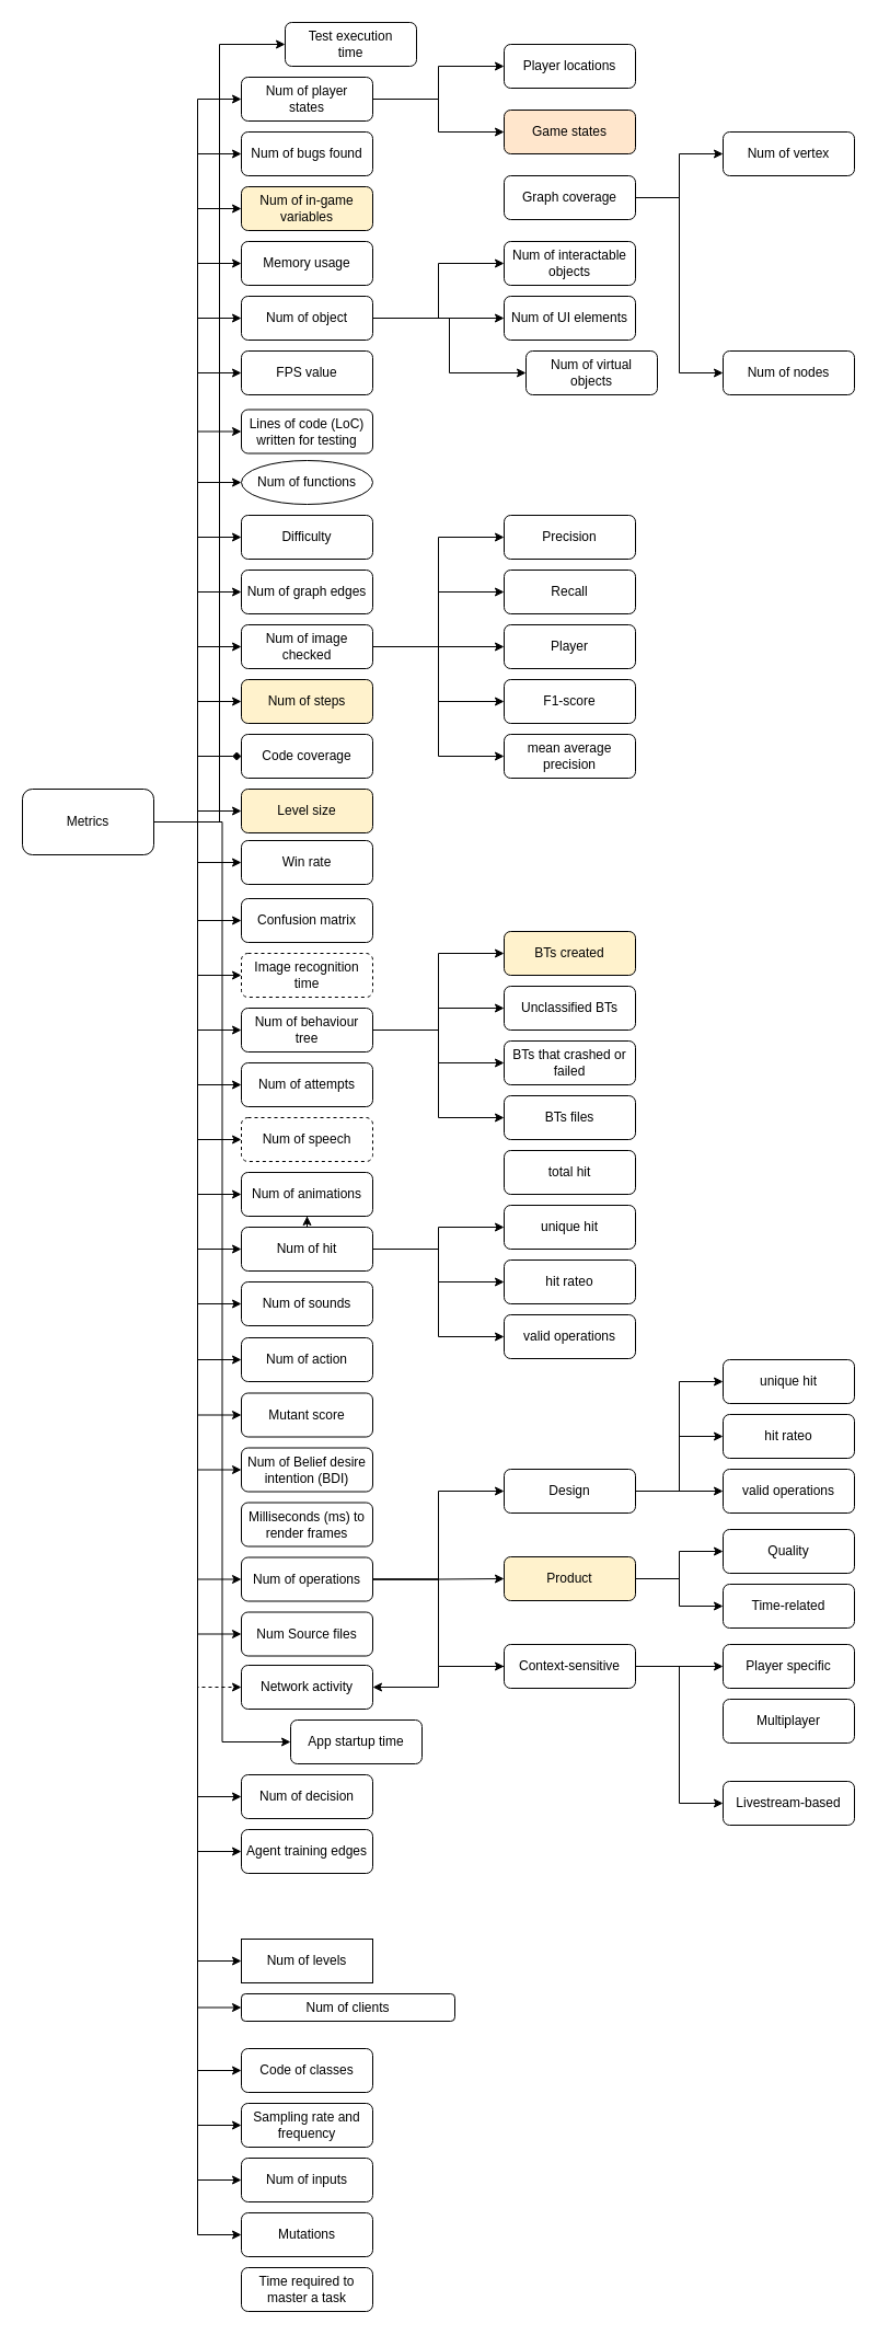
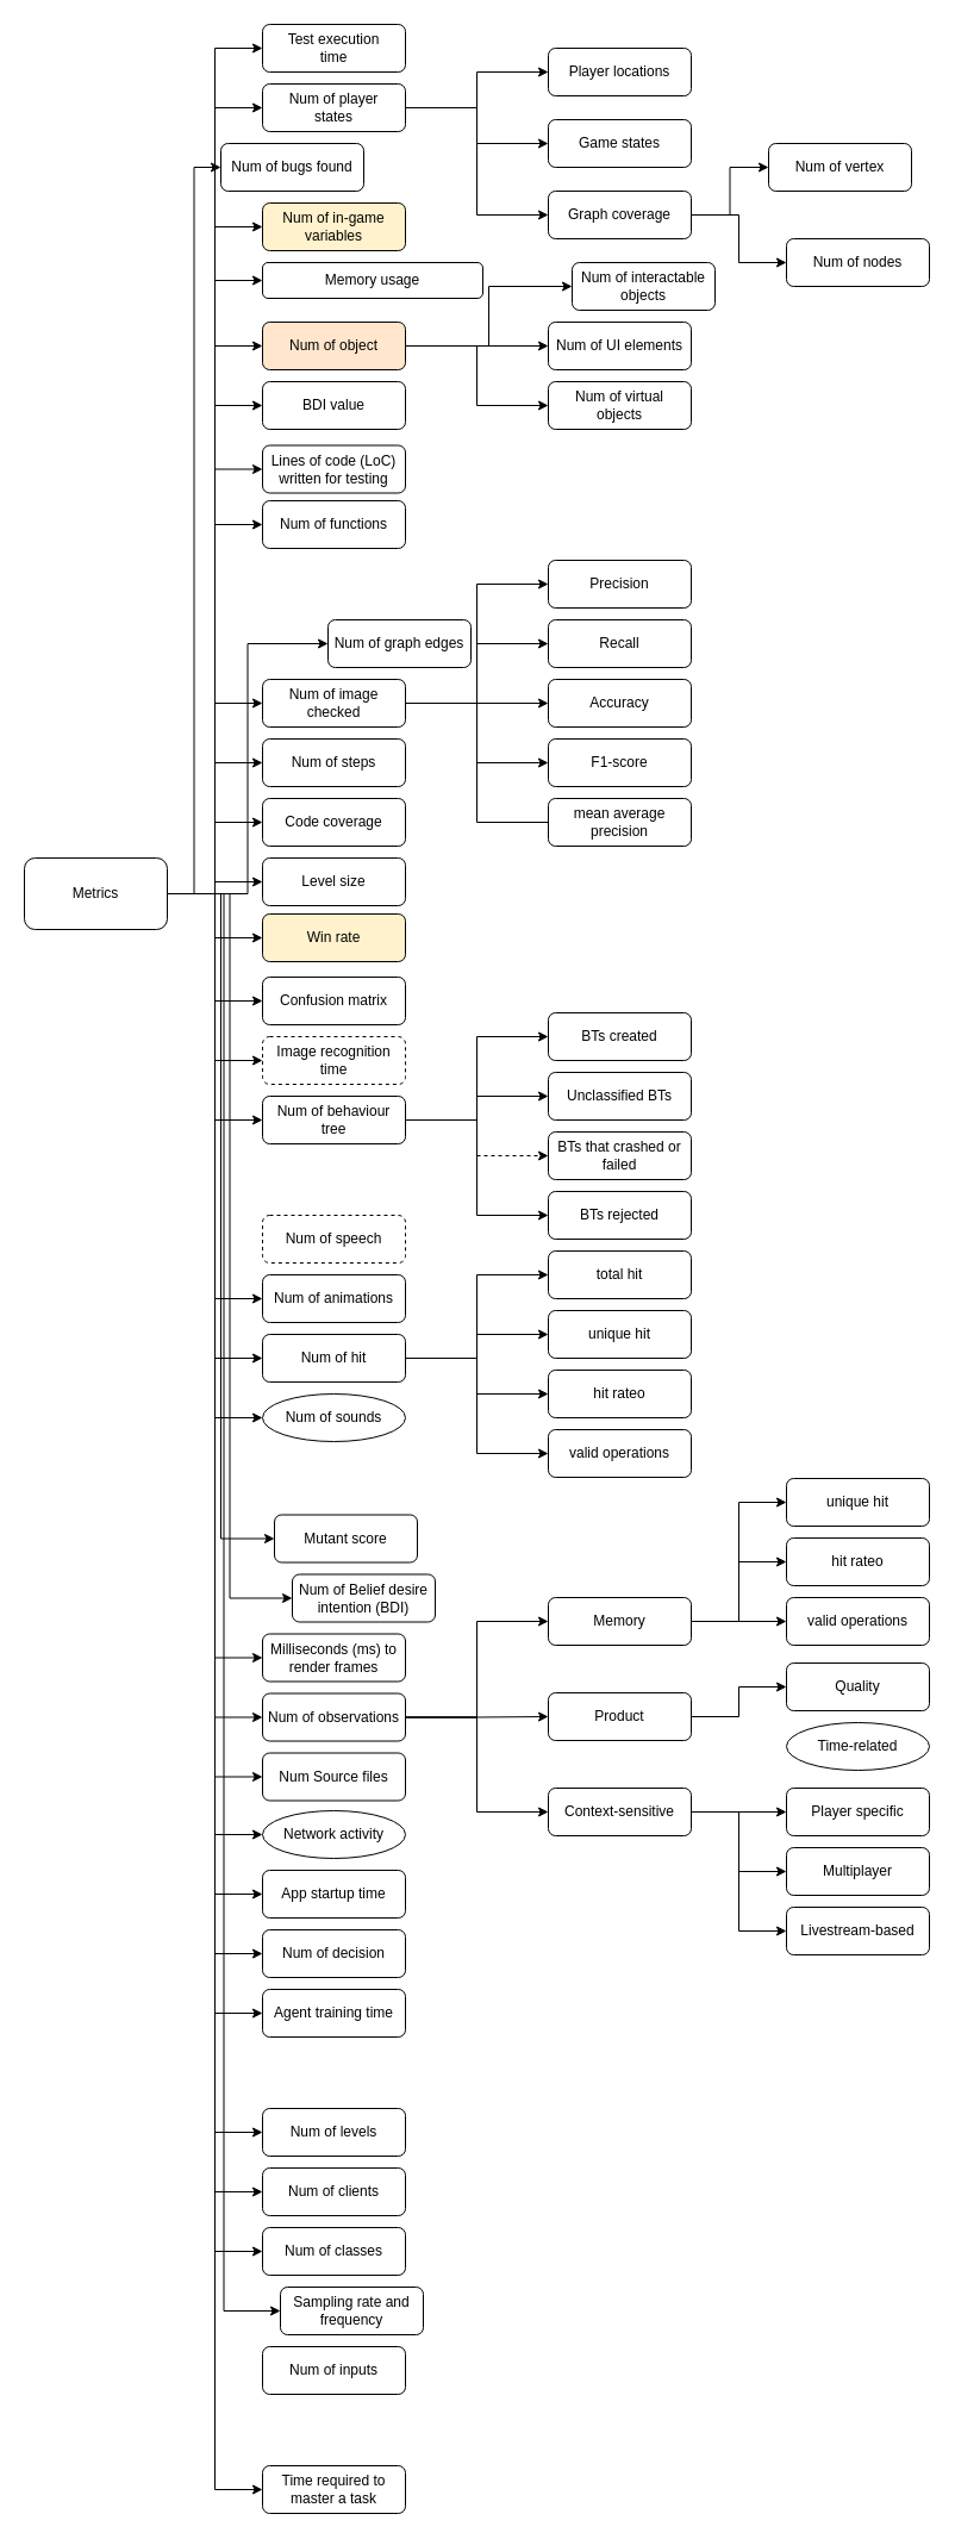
- <mxCell id="51" value="Test execution&lt;br&gt;time" style="rounded=1;whiteSpace=wrap;html=1;" vertex="1" parent="1"><mxGeometry x="260" y="20" width="120" height="40" as="geometry" /></mxCell>
+ <mxCell id="51" value="Test execution&lt;br&gt;time" style="rounded=1;whiteSpace=wrap;html=1;" vertex="1" parent="1"><mxGeometry x="220" y="20" width="120" height="40" as="geometry" /></mxCell>
- <mxCell id="69" value="Game states" style="rounded=1;whiteSpace=wrap;html=1;fillColor=#ffe6cc;" vertex="1" parent="1"><mxGeometry x="460" y="100" width="120" height="40" as="geometry" /></mxCell>
+ <mxCell id="69" value="Game states" style="rounded=1;whiteSpace=wrap;html=1;" vertex="1" parent="1"><mxGeometry x="460" y="100" width="120" height="40" as="geometry" /></mxCell>
- <mxCell id="56" value="Num of bugs found" style="rounded=1;whiteSpace=wrap;html=1;" vertex="1" parent="1"><mxGeometry x="220" y="120" width="120" height="40" as="geometry" /></mxCell>
+ <mxCell id="56" value="Num of bugs found" style="rounded=1;whiteSpace=wrap;html=1;" vertex="1" parent="1"><mxGeometry x="185" y="120" width="120" height="40" as="geometry" /></mxCell>
- <mxCell id="75" value="Num of vertex" style="rounded=1;whiteSpace=wrap;html=1;" vertex="1" parent="1"><mxGeometry x="660" y="120" width="120" height="40" as="geometry" /></mxCell>
+ <mxCell id="75" value="Num of vertex" style="rounded=1;whiteSpace=wrap;html=1;" vertex="1" parent="1"><mxGeometry x="645" y="120" width="120" height="40" as="geometry" /></mxCell>
+ <mxCell id="54" style="edgeStyle=orthogonalEdgeStyle;rounded=0;orthogonalLoop=1;jettySize=auto;html=1;entryX=0;entryY=0.5;entryDx=0;entryDy=0;" edge="1" parent="1" source="55" target="73"><mxGeometry relative="1" as="geometry" /></mxCell>
- <mxCell id="49" value="Memory usage" style="rounded=1;whiteSpace=wrap;html=1;" vertex="1" parent="1"><mxGeometry x="220" y="220" width="120" height="40" as="geometry" /></mxCell>
+ <mxCell id="49" value="Memory usage" style="rounded=1;whiteSpace=wrap;html=1;" vertex="1" parent="1"><mxGeometry x="220" y="220" width="185" height="30" as="geometry" /></mxCell>
- <mxCell id="77" value="Num of interactable objects" style="rounded=1;whiteSpace=wrap;html=1;" vertex="1" parent="1"><mxGeometry x="460" y="220" width="120" height="40" as="geometry" /></mxCell>
+ <mxCell id="77" value="Num of interactable objects" style="rounded=1;whiteSpace=wrap;html=1;" vertex="1" parent="1"><mxGeometry x="480" y="220" width="120" height="40" as="geometry" /></mxCell>
- <mxCell id="47" value="Num of object" style="rounded=1;whiteSpace=wrap;html=1;" vertex="1" parent="1"><mxGeometry x="220" y="270" width="120" height="40" as="geometry" /></mxCell>
+ <mxCell id="47" value="Num of object" style="rounded=1;whiteSpace=wrap;html=1;fillColor=#ffe6cc;" vertex="1" parent="1"><mxGeometry x="220" y="270" width="120" height="40" as="geometry" /></mxCell>
- <mxCell id="50" value="FPS value" style="rounded=1;whiteSpace=wrap;html=1;" vertex="1" parent="1"><mxGeometry x="220" y="320" width="120" height="40" as="geometry" /></mxCell>
+ <mxCell id="50" value="BDI value" style="rounded=1;whiteSpace=wrap;html=1;" vertex="1" parent="1"><mxGeometry x="220" y="320" width="120" height="40" as="geometry" /></mxCell>
- <mxCell id="76" value="Num of virtual &lt;br&gt;objects" style="rounded=1;whiteSpace=wrap;html=1;" vertex="1" parent="1"><mxGeometry x="480" y="320" width="120" height="40" as="geometry" /></mxCell>
+ <mxCell id="76" value="Num of virtual &lt;br&gt;objects" style="rounded=1;whiteSpace=wrap;html=1;" vertex="1" parent="1"><mxGeometry x="460" y="320" width="120" height="40" as="geometry" /></mxCell>
- <mxCell id="74" value="Num of nodes" style="rounded=1;whiteSpace=wrap;html=1;" vertex="1" parent="1"><mxGeometry x="660" y="320" width="120" height="40" as="geometry" /></mxCell>
+ <mxCell id="74" value="Num of nodes" style="rounded=1;whiteSpace=wrap;html=1;" vertex="1" parent="1"><mxGeometry x="660" y="200" width="120" height="40" as="geometry" /></mxCell>
- <mxCell id="58" value="Num of functions" style="ellipse;whiteSpace=wrap;html=1;" vertex="1" parent="1"><mxGeometry x="220" y="420" width="120" height="40" as="geometry" /></mxCell>
+ <mxCell id="58" value="Num of functions" style="rounded=1;whiteSpace=wrap;html=1;" vertex="1" parent="1"><mxGeometry x="220" y="420" width="120" height="40" as="geometry" /></mxCell>
- <mxCell id="14" style="edgeStyle=orthogonalEdgeStyle;rounded=0;orthogonalLoop=1;jettySize=auto;html=1;entryX=0;entryY=0.5;entryDx=0;entryDy=0;" edge="1" parent="1" source="43" target="59"><mxGeometry relative="1" as="geometry" /></mxCell>
- <mxCell id="59" value="Difficulty" style="rounded=1;whiteSpace=wrap;html=1;" vertex="1" parent="1"><mxGeometry x="220" y="470" width="120" height="40" as="geometry" /></mxCell>
- <mxCell id="60" value="Num of graph edges" style="rounded=1;whiteSpace=wrap;html=1;" vertex="1" parent="1"><mxGeometry x="220" y="520" width="120" height="40" as="geometry" /></mxCell>
+ <mxCell id="60" value="Num of graph edges" style="rounded=1;whiteSpace=wrap;html=1;" vertex="1" parent="1"><mxGeometry x="275" y="520" width="120" height="40" as="geometry" /></mxCell>
- <mxCell id="79" value="Player" style="rounded=1;whiteSpace=wrap;html=1;" vertex="1" parent="1"><mxGeometry x="460" y="570" width="120" height="40" as="geometry" /></mxCell>
+ <mxCell id="79" value="Accuracy" style="rounded=1;whiteSpace=wrap;html=1;" vertex="1" parent="1"><mxGeometry x="460" y="570" width="120" height="40" as="geometry" /></mxCell>
- <mxCell id="67" value="Num of steps" style="rounded=1;whiteSpace=wrap;html=1;fillColor=#fff2cc;" vertex="1" parent="1"><mxGeometry x="220" y="620" width="120" height="40" as="geometry" /></mxCell>
+ <mxCell id="67" value="Num of steps" style="rounded=1;whiteSpace=wrap;html=1;" vertex="1" parent="1"><mxGeometry x="220" y="620" width="120" height="40" as="geometry" /></mxCell>
- <mxCell id="11" style="edgeStyle=orthogonalEdgeStyle;rounded=0;orthogonalLoop=1;jettySize=auto;html=1;entryX=0;entryY=0.5;entryDx=0;entryDy=0;endArrow=diamond;" edge="1" parent="1" source="43" target="68"><mxGeometry relative="1" as="geometry" /></mxCell>
+ <mxCell id="11" style="edgeStyle=orthogonalEdgeStyle;rounded=0;orthogonalLoop=1;jettySize=auto;html=1;entryX=0;entryY=0.5;entryDx=0;entryDy=0;" edge="1" parent="1" source="43" target="68"><mxGeometry relative="1" as="geometry" /></mxCell>
- <mxCell id="65" style="edgeStyle=orthogonalEdgeStyle;rounded=0;orthogonalLoop=1;jettySize=auto;html=1;entryX=0;entryY=0.5;entryDx=0;entryDy=0;" edge="1" parent="1" source="66" target="83"><mxGeometry relative="1" as="geometry" /></mxCell>
+ <mxCell id="65" style="edgeStyle=orthogonalEdgeStyle;rounded=0;orthogonalLoop=1;jettySize=auto;html=1;entryX=0;entryY=0.5;entryDx=0;entryDy=0;endArrow=none;" edge="1" parent="1" source="66" target="83"><mxGeometry relative="1" as="geometry" /></mxCell>
- <mxCell id="86" value="Level size" style="rounded=1;whiteSpace=wrap;html=1;fillColor=#fff2cc;" vertex="1" parent="1"><mxGeometry x="220" y="720" width="120" height="40" as="geometry" /></mxCell>
+ <mxCell id="86" value="Level size" style="rounded=1;whiteSpace=wrap;html=1;" vertex="1" parent="1"><mxGeometry x="220" y="720" width="120" height="40" as="geometry" /></mxCell>
- <mxCell id="85" value="Win rate" style="rounded=1;whiteSpace=wrap;html=1;" vertex="1" parent="1"><mxGeometry x="220" y="767" width="120" height="40" as="geometry" /></mxCell>
+ <mxCell id="85" value="Win rate" style="rounded=1;whiteSpace=wrap;html=1;fillColor=#fff2cc;" vertex="1" parent="1"><mxGeometry x="220" y="767" width="120" height="40" as="geometry" /></mxCell>
- <mxCell id="123" value="BTs created" style="rounded=1;whiteSpace=wrap;html=1;fillColor=#fff2cc;" vertex="1" parent="1"><mxGeometry x="460" y="850" width="120" height="40" as="geometry" /></mxCell>
+ <mxCell id="123" value="BTs created" style="rounded=1;whiteSpace=wrap;html=1;" vertex="1" parent="1"><mxGeometry x="460" y="850" width="120" height="40" as="geometry" /></mxCell>
- <mxCell id="103" style="edgeStyle=orthogonalEdgeStyle;rounded=0;orthogonalLoop=1;jettySize=auto;html=1;entryX=0;entryY=0.5;entryDx=0;entryDy=0;" edge="1" parent="1" source="105" target="125"><mxGeometry relative="1" as="geometry" /></mxCell>
+ <mxCell id="103" style="edgeStyle=orthogonalEdgeStyle;rounded=0;orthogonalLoop=1;jettySize=auto;html=1;entryX=0;entryY=0.5;entryDx=0;entryDy=0;dashed=1;" edge="1" parent="1" source="105" target="125"><mxGeometry relative="1" as="geometry" /></mxCell>
- <mxCell id="30" style="edgeStyle=orthogonalEdgeStyle;rounded=0;orthogonalLoop=1;jettySize=auto;html=1;entryX=0;entryY=0.5;entryDx=0;entryDy=0;" edge="1" parent="1" source="43" target="100"><mxGeometry relative="1" as="geometry" /></mxCell>
- <mxCell id="100" value="Num of attempts" style="rounded=1;whiteSpace=wrap;html=1;" vertex="1" parent="1"><mxGeometry x="220" y="970" width="120" height="40" as="geometry" /></mxCell>
- <mxCell id="124" value="BTs files" style="rounded=1;whiteSpace=wrap;html=1;" vertex="1" parent="1"><mxGeometry x="460" y="1000" width="120" height="40" as="geometry" /></mxCell>
+ <mxCell id="124" value="BTs rejected" style="rounded=1;whiteSpace=wrap;html=1;" vertex="1" parent="1"><mxGeometry x="460" y="1000" width="120" height="40" as="geometry" /></mxCell>
- <mxCell id="32" style="edgeStyle=orthogonalEdgeStyle;rounded=0;orthogonalLoop=1;jettySize=auto;html=1;entryX=0;entryY=0.5;entryDx=0;entryDy=0;" edge="1" parent="1" source="43" target="99"><mxGeometry relative="1" as="geometry" /></mxCell>
- <mxCell id="108" style="edgeStyle=orthogonalEdgeStyle;rounded=0;orthogonalLoop=1;jettySize=auto;html=1;" edge="1" parent="1" source="111" target="112"><mxGeometry relative="1" as="geometry" /></mxCell>
+ <mxCell id="108" style="edgeStyle=orthogonalEdgeStyle;rounded=0;orthogonalLoop=1;jettySize=auto;html=1;entryX=0;entryY=0.5;entryDx=0;entryDy=0;" edge="1" parent="1" source="111" target="127"><mxGeometry relative="1" as="geometry" /></mxCell>
- <mxCell id="114" value="Num of sounds" style="rounded=1;whiteSpace=wrap;html=1;" vertex="1" parent="1"><mxGeometry x="220" y="1170" width="120" height="40" as="geometry" /></mxCell>
+ <mxCell id="114" value="Num of sounds" style="ellipse;whiteSpace=wrap;html=1;" vertex="1" parent="1"><mxGeometry x="220" y="1170" width="120" height="40" as="geometry" /></mxCell>
- <mxCell id="40" style="edgeStyle=orthogonalEdgeStyle;rounded=0;orthogonalLoop=1;jettySize=auto;html=1;entryX=0;entryY=0.5;entryDx=0;entryDy=0;" edge="1" parent="1" source="43" target="96"><mxGeometry relative="1" as="geometry" /></mxCell>
- <mxCell id="96" value="Num of action" style="rounded=1;whiteSpace=wrap;html=1;" vertex="1" parent="1"><mxGeometry x="220" y="1221" width="120" height="40" as="geometry" /></mxCell>
- <mxCell id="113" value="Mutant score" style="rounded=1;whiteSpace=wrap;html=1;" vertex="1" parent="1"><mxGeometry x="220" y="1271.5" width="120" height="40" as="geometry" /></mxCell>
+ <mxCell id="113" value="Mutant score" style="rounded=1;whiteSpace=wrap;html=1;" vertex="1" parent="1"><mxGeometry x="230" y="1271.5" width="120" height="40" as="geometry" /></mxCell>
- <mxCell id="116" value="Num of Belief desire intention (BDI)" style="rounded=1;whiteSpace=wrap;html=1;" vertex="1" parent="1"><mxGeometry x="220" y="1321.5" width="120" height="40" as="geometry" /></mxCell>
+ <mxCell id="116" value="Num of Belief desire intention (BDI)" style="rounded=1;whiteSpace=wrap;html=1;" vertex="1" parent="1"><mxGeometry x="245" y="1321.5" width="120" height="40" as="geometry" /></mxCell>
- <mxCell id="133" value="Design" style="rounded=1;whiteSpace=wrap;html=1;" vertex="1" parent="1"><mxGeometry x="460" y="1341" width="120" height="40" as="geometry" /></mxCell>
+ <mxCell id="133" value="Memory" style="rounded=1;whiteSpace=wrap;html=1;" vertex="1" parent="1"><mxGeometry x="460" y="1341" width="120" height="40" as="geometry" /></mxCell>
+ <mxCell id="37" style="edgeStyle=orthogonalEdgeStyle;rounded=0;orthogonalLoop=1;jettySize=auto;html=1;entryX=0;entryY=0.5;entryDx=0;entryDy=0;" edge="1" parent="1" source="43" target="115"><mxGeometry relative="1" as="geometry" /></mxCell>
- <mxCell id="140" value="Product" style="rounded=1;whiteSpace=wrap;html=1;fillColor=#fff2cc;" vertex="1" parent="1"><mxGeometry x="460" y="1421" width="120" height="40" as="geometry" /></mxCell>
+ <mxCell id="140" value="Product" style="rounded=1;whiteSpace=wrap;html=1;" vertex="1" parent="1"><mxGeometry x="460" y="1421" width="120" height="40" as="geometry" /></mxCell>
- <mxCell id="121" value="Num of operations" style="rounded=1;whiteSpace=wrap;html=1;" vertex="1" parent="1"><mxGeometry x="220" y="1421.5" width="120" height="40" as="geometry" /></mxCell>
+ <mxCell id="121" value="Num of observations" style="rounded=1;whiteSpace=wrap;html=1;" vertex="1" parent="1"><mxGeometry x="220" y="1421.5" width="120" height="40" as="geometry" /></mxCell>
- <mxCell id="139" style="edgeStyle=orthogonalEdgeStyle;rounded=0;orthogonalLoop=1;jettySize=auto;html=1;entryX=0;entryY=0.5;entryDx=0;entryDy=0;" edge="1" parent="1" source="140" target="148"><mxGeometry relative="1" as="geometry" /></mxCell>
- <mxCell id="148" value="Time-related" style="rounded=1;whiteSpace=wrap;html=1;" vertex="1" parent="1"><mxGeometry x="660" y="1446" width="120" height="40" as="geometry" /></mxCell>
+ <mxCell id="148" value="Time-related" style="ellipse;whiteSpace=wrap;html=1;" vertex="1" parent="1"><mxGeometry x="660" y="1446" width="120" height="40" as="geometry" /></mxCell>
- <mxCell id="26" style="edgeStyle=orthogonalEdgeStyle;rounded=0;orthogonalLoop=1;jettySize=auto;html=1;entryX=0;entryY=0.5;entryDx=0;entryDy=0;dashed=1;" edge="1" parent="1" source="43" target="94"><mxGeometry relative="1" as="geometry" /></mxCell>
+ <mxCell id="26" style="edgeStyle=orthogonalEdgeStyle;rounded=0;orthogonalLoop=1;jettySize=auto;html=1;entryX=0;entryY=0.5;entryDx=0;entryDy=0;" edge="1" parent="1" source="43" target="94"><mxGeometry relative="1" as="geometry" /></mxCell>
- <mxCell id="94" value="Network activity" style="rounded=1;whiteSpace=wrap;html=1;" vertex="1" parent="1"><mxGeometry x="220" y="1520" width="120" height="40" as="geometry" /></mxCell>
+ <mxCell id="94" value="Network activity" style="ellipse;whiteSpace=wrap;html=1;" vertex="1" parent="1"><mxGeometry x="220" y="1520" width="120" height="40" as="geometry" /></mxCell>
- <mxCell id="135" style="edgeStyle=orthogonalEdgeStyle;rounded=0;orthogonalLoop=1;jettySize=auto;html=1;" edge="1" parent="1" source="137" target="94"><mxGeometry relative="1" as="geometry" /></mxCell>
+ <mxCell id="135" style="edgeStyle=orthogonalEdgeStyle;rounded=0;orthogonalLoop=1;jettySize=auto;html=1;entryX=0;entryY=0.5;entryDx=0;entryDy=0;" edge="1" parent="1" source="137" target="146"><mxGeometry relative="1" as="geometry" /></mxCell>
- <mxCell id="98" value="App startup time" style="rounded=1;whiteSpace=wrap;html=1;" vertex="1" parent="1"><mxGeometry x="265" y="1570" width="120" height="40" as="geometry" /></mxCell>
+ <mxCell id="98" value="App startup time" style="rounded=1;whiteSpace=wrap;html=1;" vertex="1" parent="1"><mxGeometry x="220" y="1570" width="120" height="40" as="geometry" /></mxCell>
- <mxCell id="145" value="Livestream-based" style="rounded=1;whiteSpace=wrap;html=1;" vertex="1" parent="1"><mxGeometry x="660" y="1626" width="120" height="40" as="geometry" /></mxCell>
+ <mxCell id="145" value="Livestream-based" style="rounded=1;whiteSpace=wrap;html=1;" vertex="1" parent="1"><mxGeometry x="660" y="1601" width="120" height="40" as="geometry" /></mxCell>
- <mxCell id="84" value="Agent training edges&lt;br&gt;" style="rounded=1;whiteSpace=wrap;html=1;" vertex="1" parent="1"><mxGeometry x="220" y="1670" width="120" height="40" as="geometry" /></mxCell>
+ <mxCell id="84" value="Agent training time&lt;br&gt;" style="rounded=1;whiteSpace=wrap;html=1;" vertex="1" parent="1"><mxGeometry x="220" y="1670" width="120" height="40" as="geometry" /></mxCell>
- <mxCell id="87" value="Num of levels" style="whiteSpace=wrap;html=1;rounded=0;" vertex="1" parent="1"><mxGeometry x="220" y="1770" width="120" height="40" as="geometry" /></mxCell>
+ <mxCell id="87" value="Num of levels" style="rounded=1;whiteSpace=wrap;html=1;" vertex="1" parent="1"><mxGeometry x="220" y="1770" width="120" height="40" as="geometry" /></mxCell>
- <mxCell id="91" value="Num of clients" style="rounded=1;whiteSpace=wrap;html=1;" vertex="1" parent="1"><mxGeometry x="220" y="1820" width="195" height="25" as="geometry" /></mxCell>
+ <mxCell id="91" value="Num of clients" style="rounded=1;whiteSpace=wrap;html=1;" vertex="1" parent="1"><mxGeometry x="220" y="1820" width="120" height="40" as="geometry" /></mxCell>
- <mxCell id="90" value="Code of classes" style="rounded=1;whiteSpace=wrap;html=1;" vertex="1" parent="1"><mxGeometry x="220" y="1870" width="120" height="40" as="geometry" /></mxCell>
+ <mxCell id="90" value="Num of classes" style="rounded=1;whiteSpace=wrap;html=1;" vertex="1" parent="1"><mxGeometry x="220" y="1870" width="120" height="40" as="geometry" /></mxCell>
- <mxCell id="89" value="Sampling rate and frequency" style="rounded=1;whiteSpace=wrap;html=1;" vertex="1" parent="1"><mxGeometry x="220" y="1920" width="120" height="40" as="geometry" /></mxCell>
+ <mxCell id="89" value="Sampling rate and frequency" style="rounded=1;whiteSpace=wrap;html=1;" vertex="1" parent="1"><mxGeometry x="235" y="1920" width="120" height="40" as="geometry" /></mxCell>
- <mxCell id="23" style="edgeStyle=orthogonalEdgeStyle;rounded=0;orthogonalLoop=1;jettySize=auto;html=1;entryX=0;entryY=0.5;entryDx=0;entryDy=0;" edge="1" parent="1" source="43" target="88"><mxGeometry relative="1" as="geometry" /></mxCell>
- <mxCell id="24" style="edgeStyle=orthogonalEdgeStyle;rounded=0;orthogonalLoop=1;jettySize=auto;html=1;entryX=0;entryY=0.5;entryDx=0;entryDy=0;" edge="1" parent="1" source="43" target="93"><mxGeometry relative="1" as="geometry" /></mxCell>
- <mxCell id="93" value="Mutations" style="rounded=1;whiteSpace=wrap;html=1;" vertex="1" parent="1"><mxGeometry x="220" y="2020" width="120" height="40" as="geometry" /></mxCell>
+ <mxCell id="25" style="edgeStyle=orthogonalEdgeStyle;rounded=0;orthogonalLoop=1;jettySize=auto;html=1;entryX=0;entryY=0.5;entryDx=0;entryDy=0;" edge="1" parent="1" source="43" target="92"><mxGeometry relative="1" as="geometry" /></mxCell>
